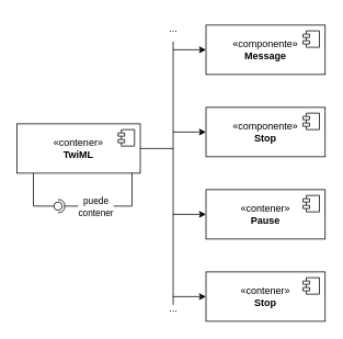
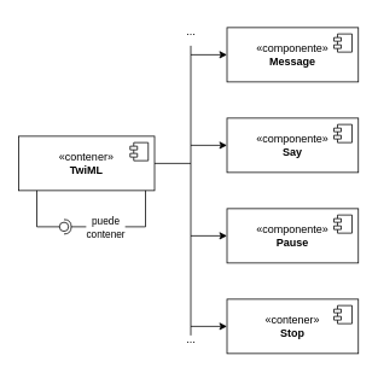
- <mxCell id="7" value="«componente»&lt;br&gt;&lt;b&gt;Stop&lt;/b&gt;" style="html=1;dropTarget=0;whiteSpace=wrap;" vertex="1" parent="1"><mxGeometry x="250" y="130" width="145" height="60" as="geometry" /></mxCell>
+ <mxCell id="7" value="«componente»&lt;br&gt;&lt;b&gt;Say&lt;/b&gt;" style="html=1;dropTarget=0;whiteSpace=wrap;" vertex="1" parent="1"><mxGeometry x="250" y="130" width="145" height="60" as="geometry" /></mxCell>
- <mxCell id="10" value="«contener»&lt;br&gt;&lt;b&gt;Pause&lt;/b&gt;" style="html=1;dropTarget=0;whiteSpace=wrap;" vertex="1" parent="1"><mxGeometry x="250" y="230" width="145" height="60" as="geometry" /></mxCell>
+ <mxCell id="10" value="«componente»&lt;br&gt;&lt;b&gt;Pause&lt;/b&gt;" style="html=1;dropTarget=0;whiteSpace=wrap;" vertex="1" parent="1"><mxGeometry x="250" y="230" width="145" height="60" as="geometry" /></mxCell>
